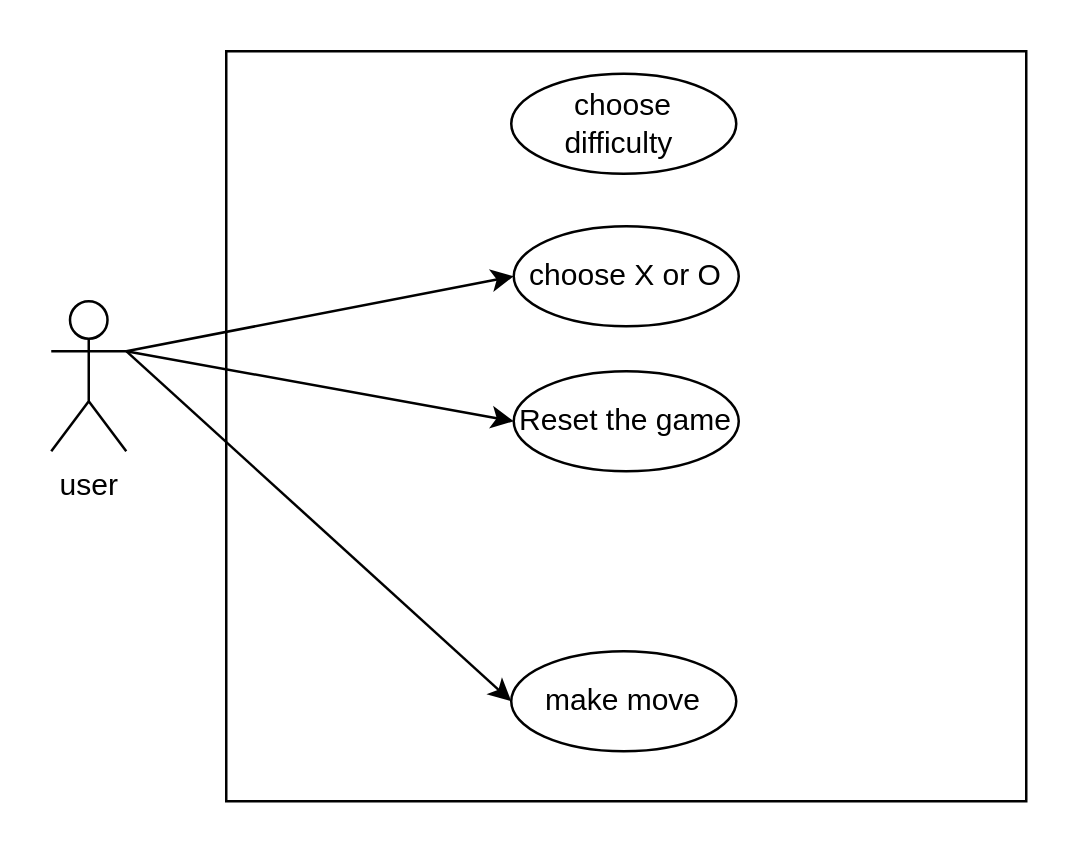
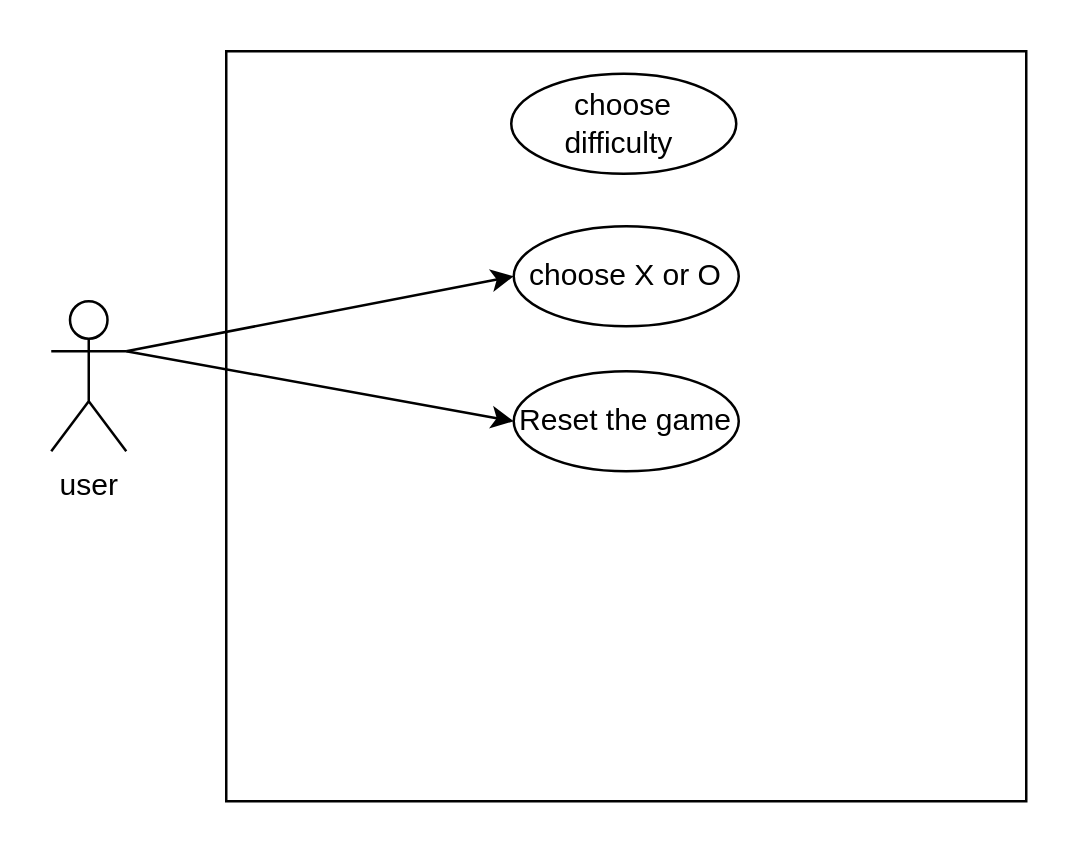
- <mxCell id="10" value="" style="endArrow=classic;html=1;rounded=0;entryX=0;entryY=0.5;entryDx=0;entryDy=0;exitX=1;exitY=0.333;exitDx=0;exitDy=0;exitPerimeter=0;" edge="1" parent="1" source="2" target="9"><mxGeometry width="50" height="50" relative="1" as="geometry"><mxPoint x="60" y="150" as="sourcePoint" /><mxPoint x="215" y="349" as="targetPoint" /></mxGeometry></mxCell>
- <mxCell id="9" value="make move" style="ellipse;whiteSpace=wrap;html=1;" vertex="1" parent="1"><mxGeometry x="204" y="260" width="90" height="40" as="geometry" /></mxCell>
